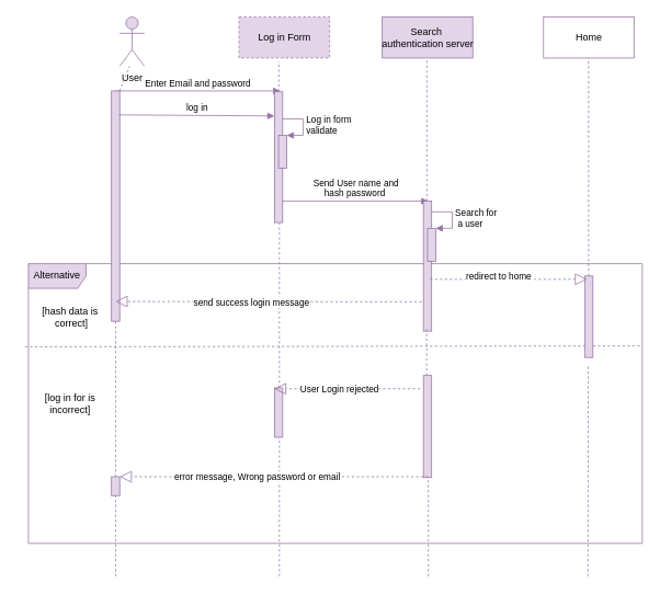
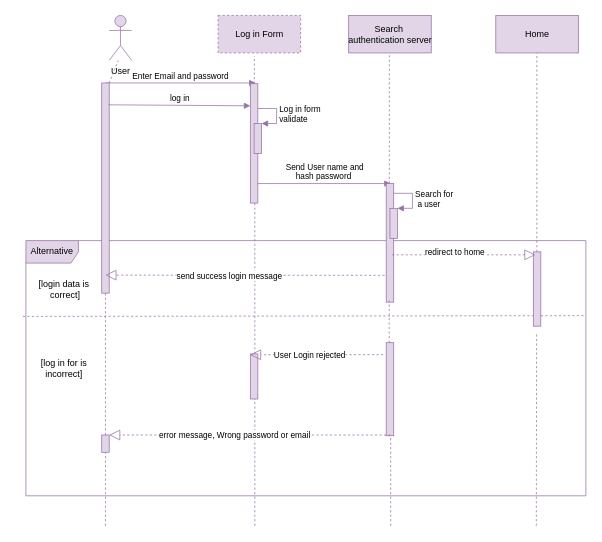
- <mxCell id="6" value="Home" style="html=1;fillColor=#ffffff;strokeColor=#9673a6;" parent="1" vertex="1"><mxGeometry x="660" y="20" width="110" height="50" as="geometry" /></mxCell>
+ <mxCell id="6" value="Home" style="html=1;fillColor=#e1d5e7;strokeColor=#9673a6;" parent="1" vertex="1"><mxGeometry x="660" y="20" width="110" height="50" as="geometry" /></mxCell>
- <mxCell id="21" value="[hash data is&lt;br&gt;&amp;nbsp;correct]" style="text;html=1;strokeColor=none;fillColor=none;align=center;verticalAlign=middle;whiteSpace=wrap;rounded=0;" parent="1" vertex="1"><mxGeometry x="25" y="374.5" width="120" height="20" as="geometry" /></mxCell>
+ <mxCell id="21" value="[login data is&lt;br&gt;&amp;nbsp;correct]" style="text;html=1;strokeColor=none;fillColor=none;align=center;verticalAlign=middle;whiteSpace=wrap;rounded=0;" parent="1" vertex="1"><mxGeometry x="25" y="374.5" width="120" height="20" as="geometry" /></mxCell>
